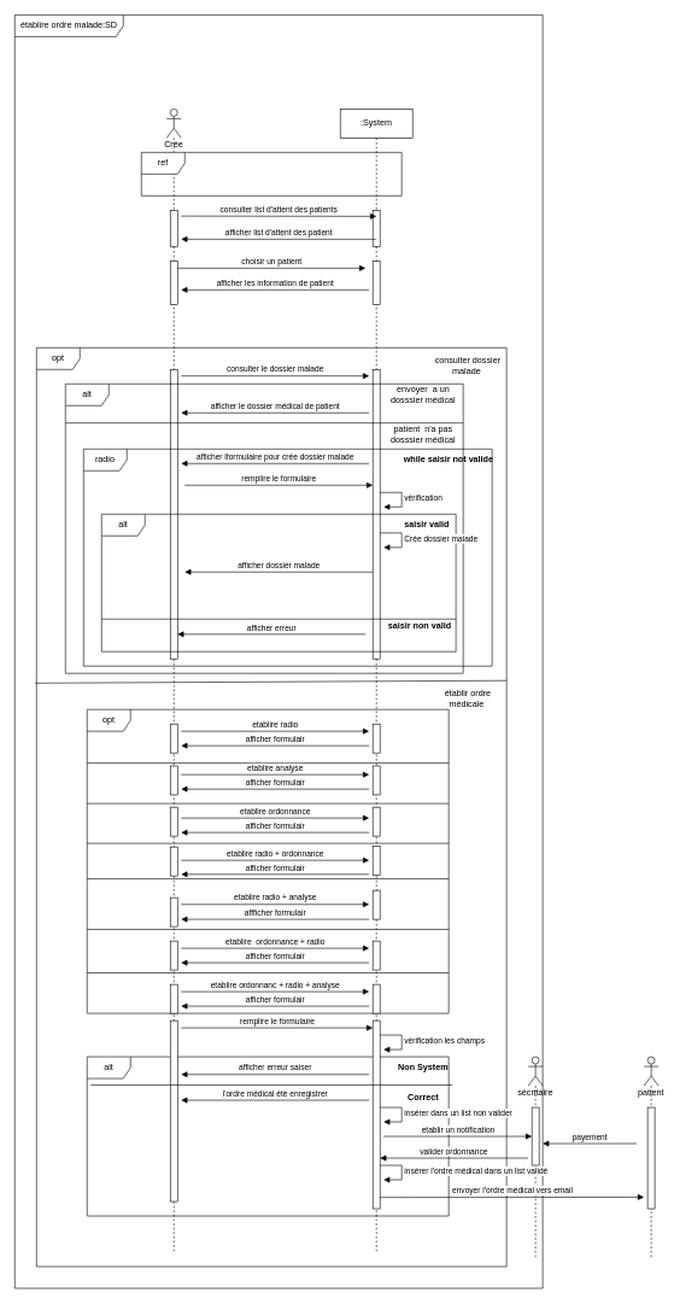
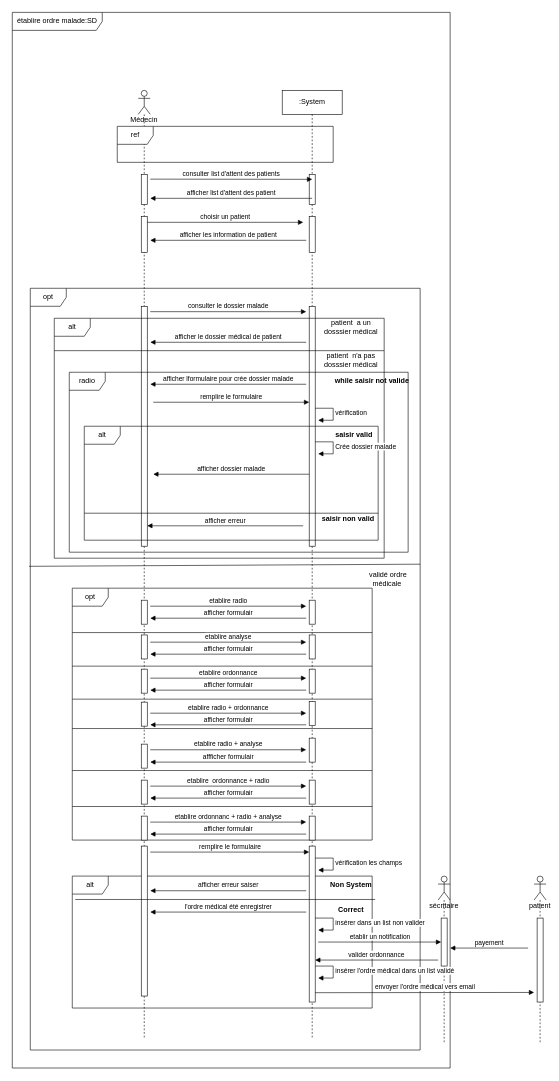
- <mxCell id="7" value="Crée" style="shape=umlLifeline;participant=umlActor;perimeter=lifelinePerimeter;whiteSpace=wrap;html=1;container=1;collapsible=0;recursiveResize=0;verticalAlign=top;spacingTop=36;outlineConnect=0;" parent="1" vertex="1"><mxGeometry x="230" y="150" width="20" height="1580" as="geometry" /></mxCell>
+ <mxCell id="7" value="Médecin" style="shape=umlLifeline;participant=umlActor;perimeter=lifelinePerimeter;whiteSpace=wrap;html=1;container=1;collapsible=0;recursiveResize=0;verticalAlign=top;spacingTop=36;outlineConnect=0;" parent="1" vertex="1"><mxGeometry x="230" y="150" width="20" height="1580" as="geometry" /></mxCell>
- <mxCell id="18" value="&amp;nbsp;consulter dossier malade" style="text;html=1;strokeColor=none;fillColor=none;align=center;verticalAlign=middle;whiteSpace=wrap;rounded=0;" parent="1" vertex="1"><mxGeometry x="590" y="490" width="110" height="30" as="geometry" /></mxCell>
- <mxCell id="77" value="envoyer&amp;nbsp; a un dosssier médical" style="text;html=1;strokeColor=none;fillColor=none;align=center;verticalAlign=middle;whiteSpace=wrap;rounded=0;" parent="1" vertex="1"><mxGeometry x="530" y="530" width="110" height="30" as="geometry" /></mxCell>
+ <mxCell id="77" value="patient&amp;nbsp; a un dosssier médical" style="text;html=1;strokeColor=none;fillColor=none;align=center;verticalAlign=middle;whiteSpace=wrap;rounded=0;" parent="1" vertex="1"><mxGeometry x="530" y="530" width="110" height="30" as="geometry" /></mxCell>
- <mxCell id="19" value="&amp;nbsp;établir ordre médicale" style="text;html=1;strokeColor=none;fillColor=none;align=center;verticalAlign=middle;whiteSpace=wrap;rounded=0;" parent="1" vertex="1"><mxGeometry x="590" y="950" width="110" height="30" as="geometry" /></mxCell>
+ <mxCell id="19" value="&amp;nbsp;validé ordre médicale" style="text;html=1;strokeColor=none;fillColor=none;align=center;verticalAlign=middle;whiteSpace=wrap;rounded=0;" parent="1" vertex="1"><mxGeometry x="590" y="950" width="110" height="30" as="geometry" /></mxCell>
